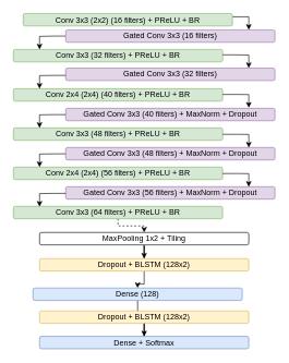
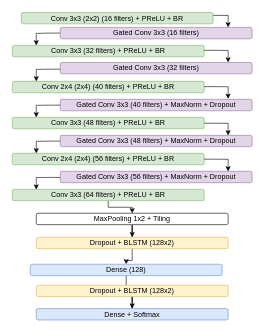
- <mxCell id="6" style="edgeStyle=orthogonalEdgeStyle;rounded=0;orthogonalLoop=1;jettySize=auto;html=1;entryX=0.5;entryY=0;entryDx=0;entryDy=0;dashed=1;" edge="1" parent="1" source="7" target="9"><mxGeometry relative="1" as="geometry"><Array as="points"><mxPoint x="180" y="345" /><mxPoint x="220" y="345" /></Array></mxGeometry></mxCell>
+ <mxCell id="6" style="edgeStyle=orthogonalEdgeStyle;rounded=0;orthogonalLoop=1;jettySize=auto;html=1;entryX=0.5;entryY=0;entryDx=0;entryDy=0;" edge="1" parent="1" source="7" target="9"><mxGeometry relative="1" as="geometry"><Array as="points"><mxPoint x="180" y="345" /><mxPoint x="220" y="345" /></Array></mxGeometry></mxCell>
